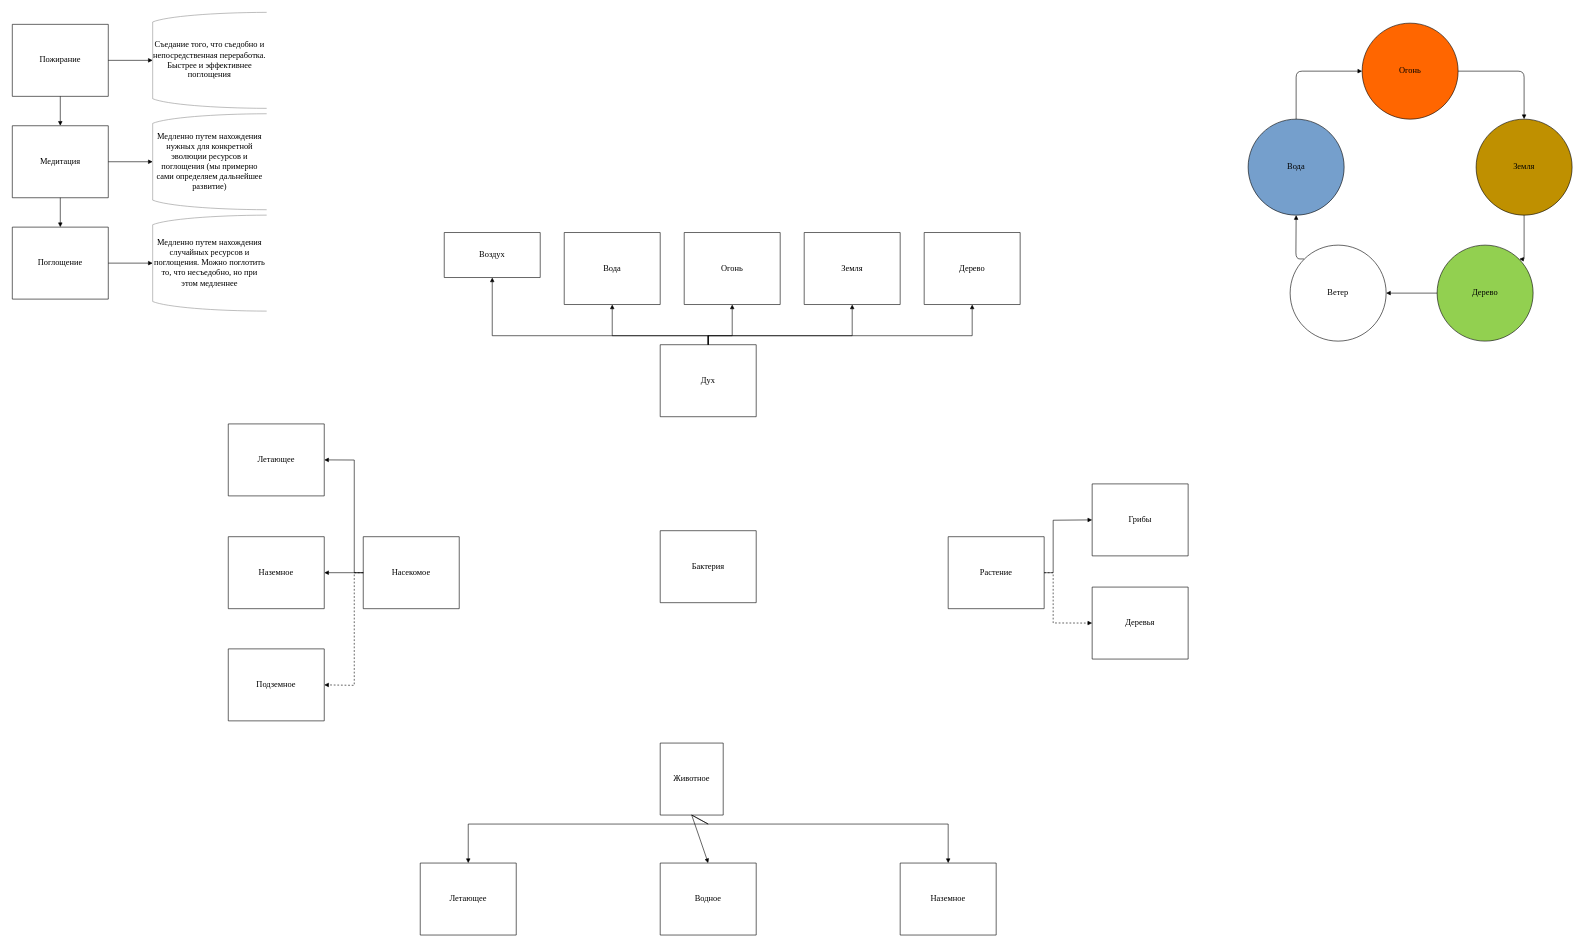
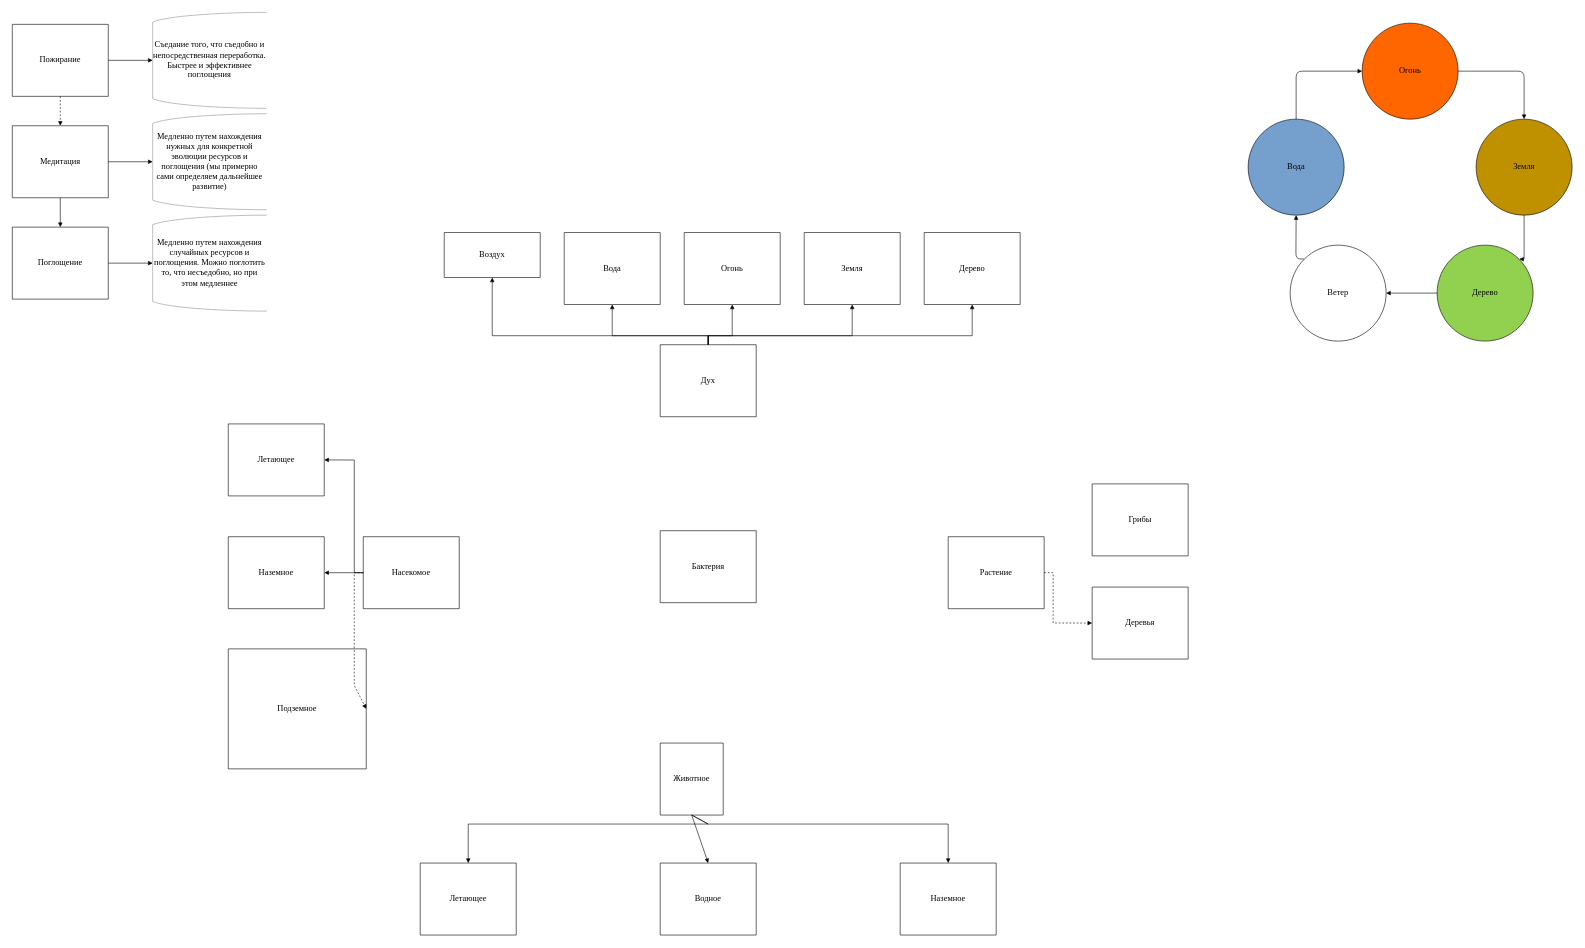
- <mxCell id="38" style="vsdxID=10;edgeStyle=none;startArrow=none;endArrow=block;startSize=5;endSize=5;strokeColor=#000000;spacingTop=0;spacingBottom=0;spacingLeft=0;spacingRight=0;verticalAlign=middle;html=1;labelBackgroundColor=#ffffff;rounded=0;exitX=0.5;exitY=1;exitDx=0;exitDy=0;exitPerimeter=0;entryX=0.5;entryY=0;entryDx=0;entryDy=0;entryPerimeter=0;" parent="1" source="2" target="3" edge="1"><mxGeometry relative="1" as="geometry"><mxPoint x="10" as="offset" /><Array as="points" /></mxGeometry></mxCell>
+ <mxCell id="38" style="vsdxID=10;edgeStyle=none;startArrow=none;endArrow=block;startSize=5;endSize=5;strokeColor=#000000;spacingTop=0;spacingBottom=0;spacingLeft=0;spacingRight=0;verticalAlign=middle;html=1;labelBackgroundColor=#ffffff;rounded=0;exitX=0.5;exitY=1;exitDx=0;exitDy=0;exitPerimeter=0;entryX=0.5;entryY=0;entryDx=0;entryDy=0;entryPerimeter=0;dashed=1;" parent="1" source="2" target="3" edge="1"><mxGeometry relative="1" as="geometry"><mxPoint x="10" as="offset" /><Array as="points" /></mxGeometry></mxCell>
- <mxCell id="46" value="&lt;font style=&quot;font-size:14px;font-family:Calibri;color:#44749f;direction:ltr;letter-spacing:0px;line-height:120%;opacity:1&quot;&gt;&lt;br/&gt;&lt;/font&gt;" style="vsdxID=66;edgeStyle=none;startArrow=none;endArrow=block;startSize=5;endSize=5;strokeColor=#000000;spacingTop=0;spacingBottom=0;spacingLeft=0;spacingRight=0;verticalAlign=middle;html=1;labelBackgroundColor=#ffffff;rounded=0;align=center;exitX=1;exitY=0.5;exitDx=0;exitDy=0;exitPerimeter=0;entryX=0;entryY=0.5;entryDx=0;entryDy=0;entryPerimeter=0;" parent="1" source="19" target="30" edge="1"><mxGeometry relative="1" as="geometry"><mxPoint as="offset" /><Array as="points"><mxPoint x="1755" y="954" /><mxPoint x="1755" y="866.55" /></Array></mxGeometry></mxCell>
- <mxCell id="34" value="&lt;font style=&quot;font-size:14px;font-family:Gulim;color:#000000;direction:ltr;letter-spacing:0px;line-height:120%;opacity:1&quot;&gt;Подземное&lt;br/&gt;&lt;/font&gt;" style="verticalAlign=middle;align=center;vsdxID=64;fillColor=#ffffff;gradientColor=none;shape=stencil(nZBLDoAgDERP0z3SIyjew0SURgSD+Lu9kMZoXLhwN9O+tukAlrNpJg1SzDH4QW/URgNYgZTkjA4UkwJUgGXng+6DX1zLfmoymdXo17xh5zmRJ6Q42BWCfc2oJfdAr+Yv+AP9Cb7OJ3H/2JG1HNGz/84klThPVCc=);strokeColor=#000000;labelBackgroundColor=none;rounded=0;html=1;whiteSpace=wrap;" parent="1" vertex="1"><mxGeometry x="380" y="1081" width="160" height="120" as="geometry" /></mxCell>
+ <mxCell id="34" value="&lt;font style=&quot;font-size:14px;font-family:Gulim;color:#000000;direction:ltr;letter-spacing:0px;line-height:120%;opacity:1&quot;&gt;Подземное&lt;br/&gt;&lt;/font&gt;" style="verticalAlign=middle;align=center;vsdxID=64;fillColor=#ffffff;gradientColor=none;shape=stencil(nZBLDoAgDERP0z3SIyjew0SURgSD+Lu9kMZoXLhwN9O+tukAlrNpJg1SzDH4QW/URgNYgZTkjA4UkwJUgGXng+6DX1zLfmoymdXo17xh5zmRJ6Q42BWCfc2oJfdAr+Yv+AP9Cb7OJ3H/2JG1HNGz/84klThPVCc=);strokeColor=#000000;labelBackgroundColor=none;rounded=0;html=1;whiteSpace=wrap;" parent="1" vertex="1"><mxGeometry x="380" y="1081" width="230" height="200" as="geometry" /></mxCell>
